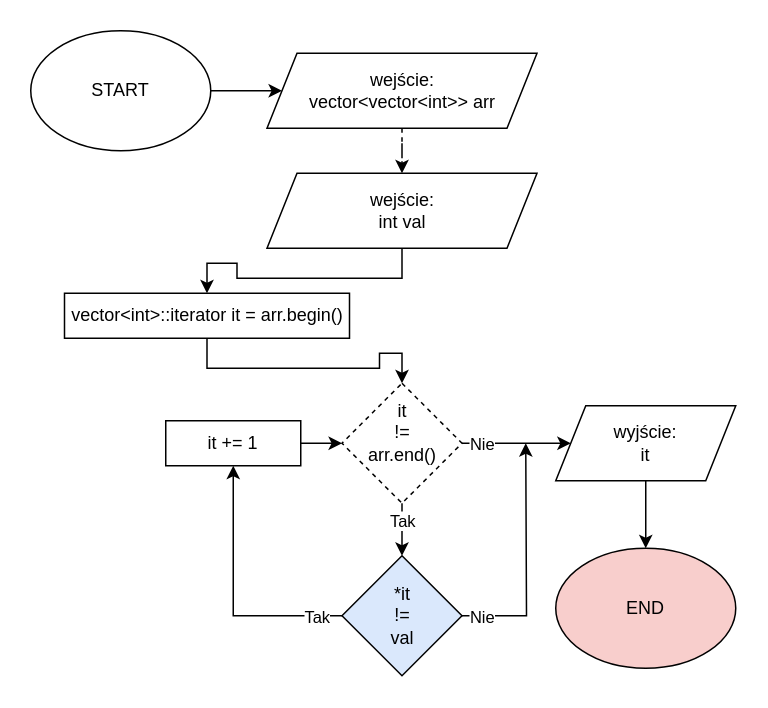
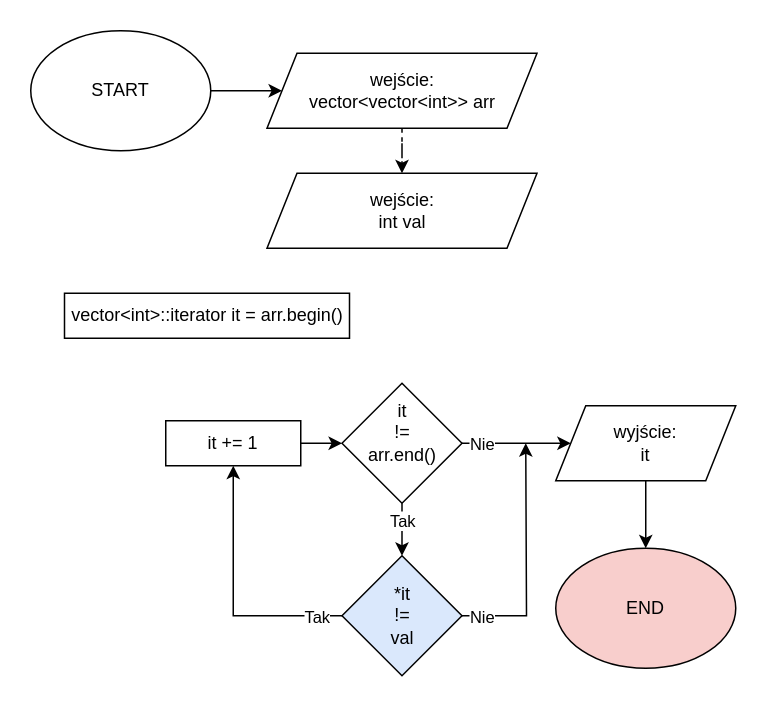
- <mxCell id="9" value="" style="edgeStyle=orthogonalEdgeStyle;rounded=0;orthogonalLoop=1;jettySize=auto;html=1;" edge="1" parent="1" source="10" target="12"><mxGeometry relative="1" as="geometry" /></mxCell>
- <mxCell id="11" value="" style="edgeStyle=orthogonalEdgeStyle;rounded=0;orthogonalLoop=1;jettySize=auto;html=1;" edge="1" parent="1" source="12" target="17"><mxGeometry relative="1" as="geometry" /></mxCell>
- <mxCell id="17" value="it&lt;br&gt;!=&lt;br&gt;arr.end()&lt;br&gt;&amp;nbsp;&amp;nbsp;" style="rhombus;whiteSpace=wrap;html=1;dashed=1;" vertex="1" parent="1"><mxGeometry x="227.5" y="255" width="80" height="80" as="geometry" /></mxCell>
+ <mxCell id="17" value="it&lt;br&gt;!=&lt;br&gt;arr.end()&lt;br&gt;&amp;nbsp;&amp;nbsp;" style="rhombus;whiteSpace=wrap;html=1;" vertex="1" parent="1"><mxGeometry x="227.5" y="255" width="80" height="80" as="geometry" /></mxCell>
